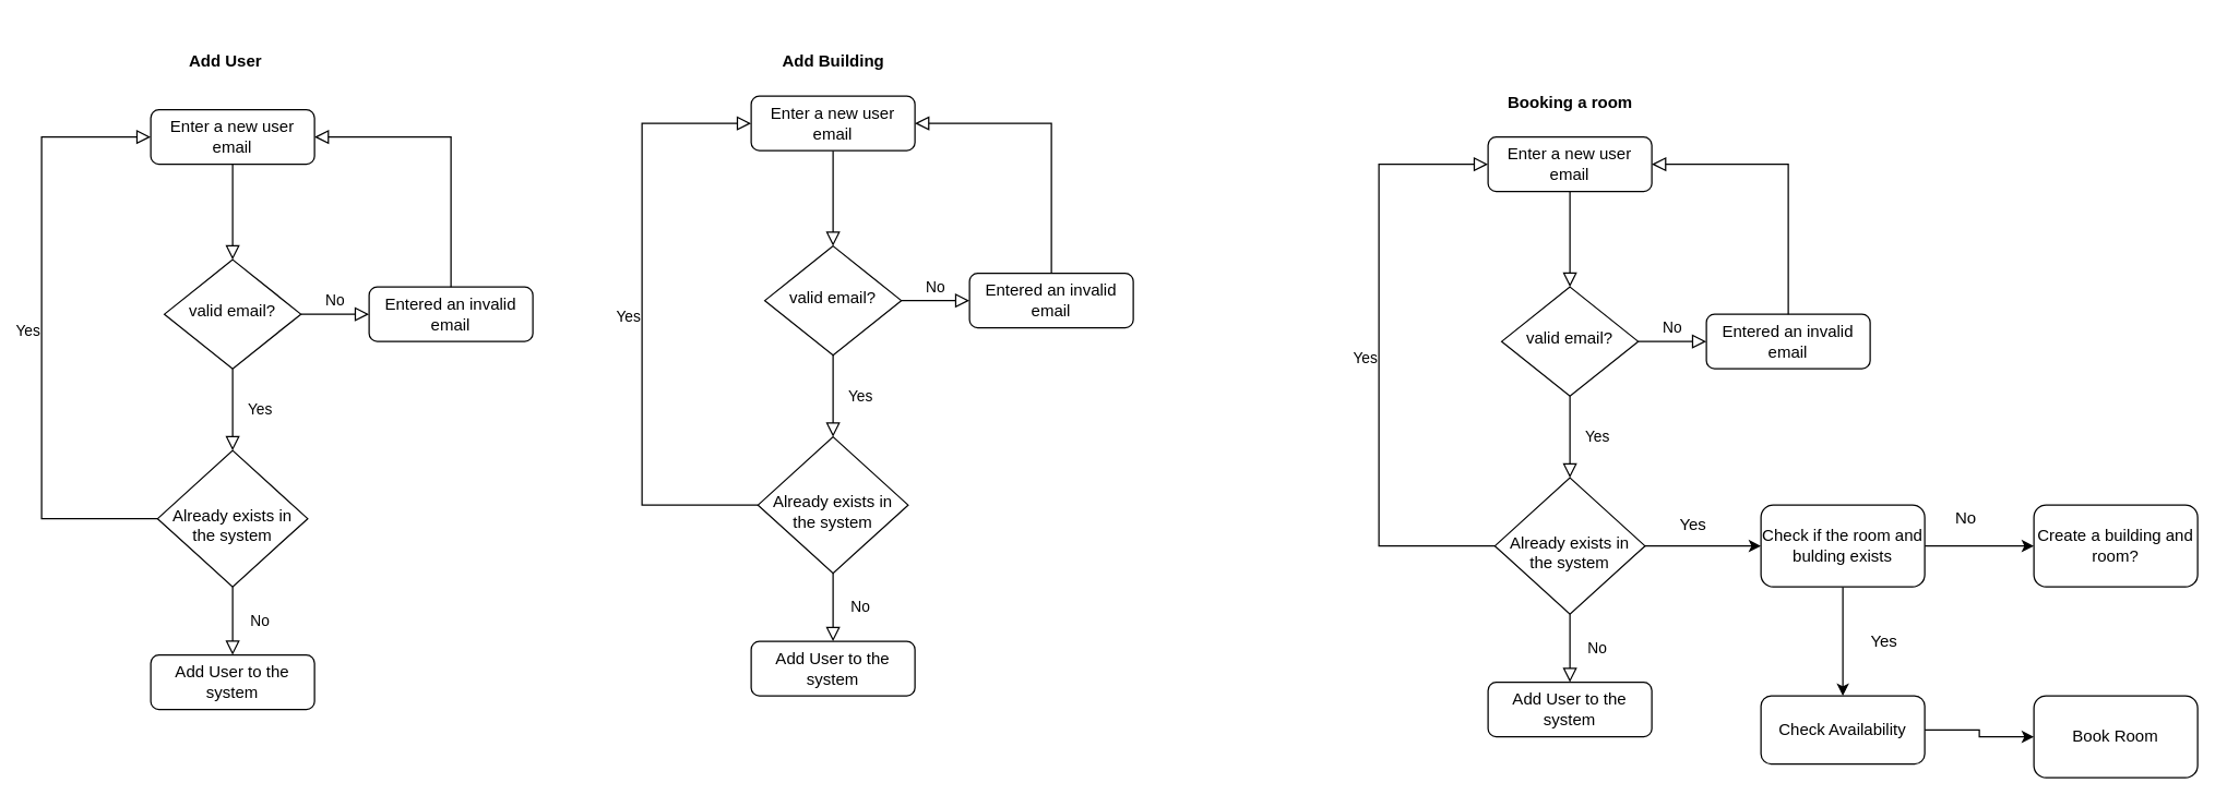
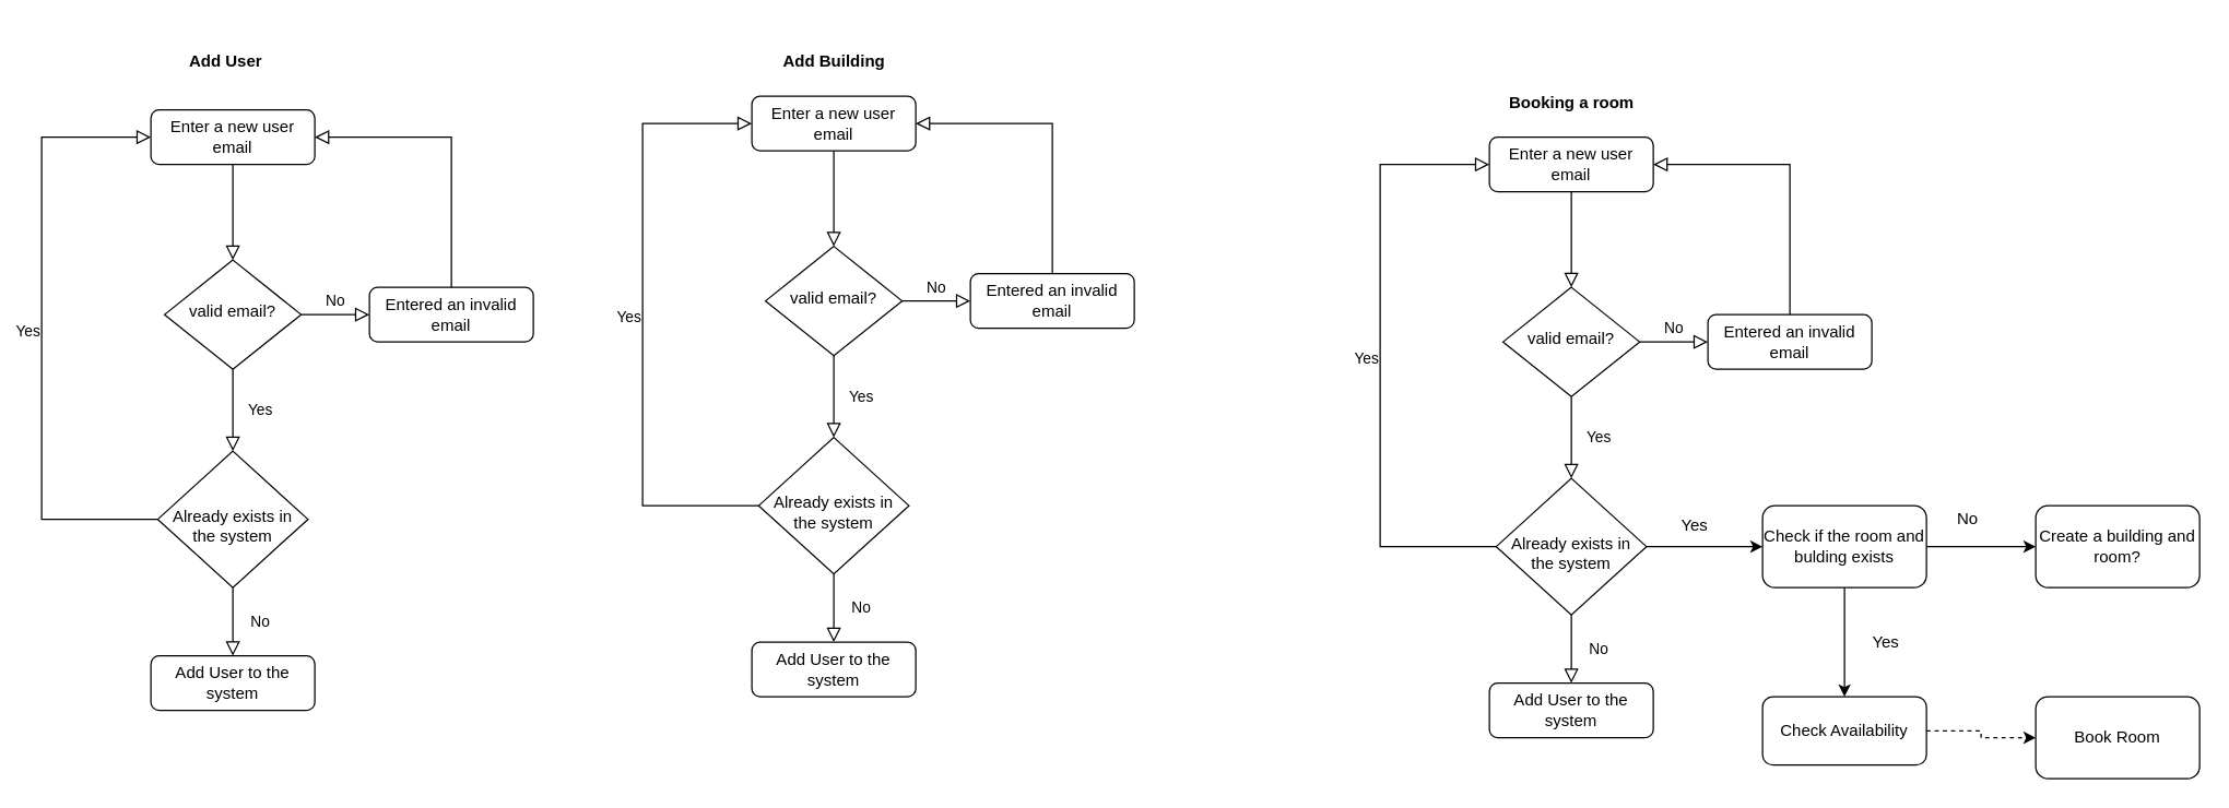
- <mxCell id="42" value="" style="edgeStyle=orthogonalEdgeStyle;rounded=0;orthogonalLoop=1;jettySize=auto;html=1;" parent="1" source="43" target="44" edge="1"><mxGeometry relative="1" as="geometry" /></mxCell>
+ <mxCell id="42" value="" style="edgeStyle=orthogonalEdgeStyle;rounded=0;orthogonalLoop=1;jettySize=auto;html=1;dashed=1;" parent="1" source="43" target="44" edge="1"><mxGeometry relative="1" as="geometry" /></mxCell>
